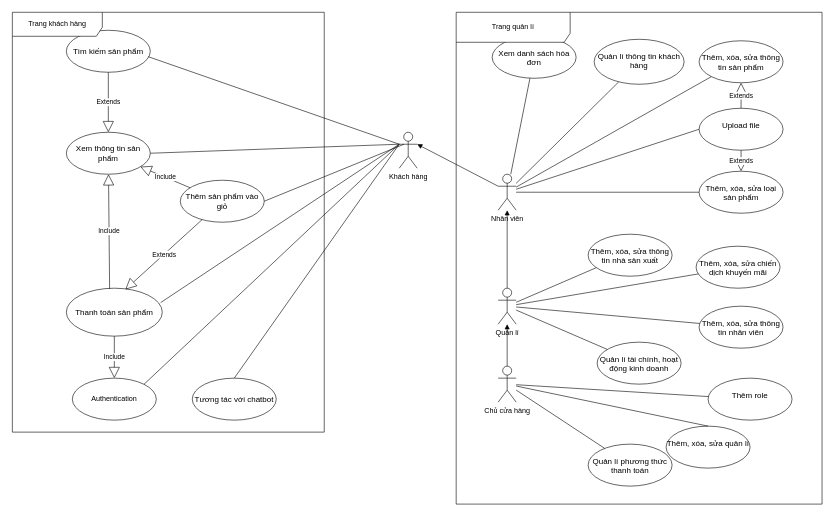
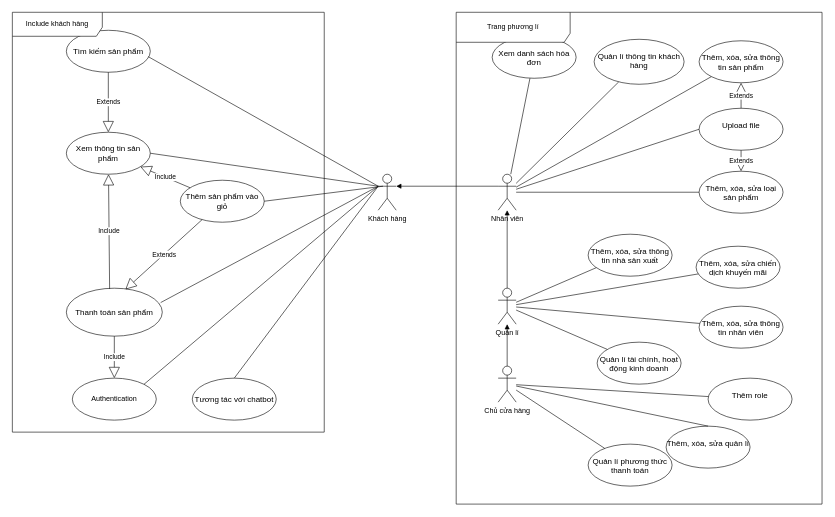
- <mxCell id="10" value="Trang khách hàng" style="shape=umlFrame;whiteSpace=wrap;html=1;width=150;height=40;" vertex="1" parent="1"><mxGeometry x="20" y="20" width="520" height="700" as="geometry" /></mxCell>
+ <mxCell id="10" value="Include khách hàng" style="shape=umlFrame;whiteSpace=wrap;html=1;width=150;height=40;" vertex="1" parent="1"><mxGeometry x="20" y="20" width="520" height="700" as="geometry" /></mxCell>
- <mxCell id="53" value="Trang quản lí" style="shape=umlFrame;whiteSpace=wrap;html=1;fillColor=default;gradientColor=none;width=190;height=50;" vertex="1" parent="1"><mxGeometry x="760" y="20" width="610" height="820" as="geometry" /></mxCell>
+ <mxCell id="53" value="Trang phương lí" style="shape=umlFrame;whiteSpace=wrap;html=1;fillColor=default;gradientColor=none;width=190;height=50;" vertex="1" parent="1"><mxGeometry x="760" y="20" width="610" height="820" as="geometry" /></mxCell>
- <mxCell id="2" value="Khách hàng" style="shape=umlActor;verticalLabelPosition=bottom;verticalAlign=top;html=1;" vertex="1" parent="1"><mxGeometry x="665" y="220" width="30" height="60" as="geometry" /></mxCell>
+ <mxCell id="2" value="Khách hàng" style="shape=umlActor;verticalLabelPosition=bottom;verticalAlign=top;html=1;" vertex="1" parent="1"><mxGeometry x="630" y="290" width="30" height="60" as="geometry" /></mxCell>
